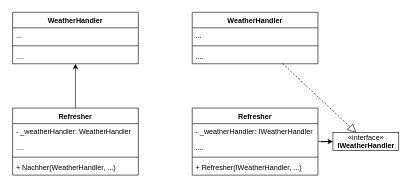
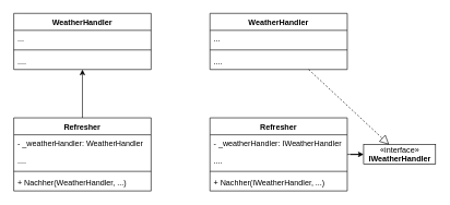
- <mxCell id="17" value="+ Refresher(IWeatherHandler, ...)" style="text;strokeColor=none;fillColor=none;align=left;verticalAlign=top;spacingLeft=4;spacingRight=4;overflow=hidden;rotatable=0;points=[[0,0.5],[1,0.5]];portConstraint=eastwest;" vertex="1" parent="13"><mxGeometry y="86" width="210" height="26" as="geometry" /></mxCell>
+ <mxCell id="17" value="+ Nachher(IWeatherHandler, ...)" style="text;strokeColor=none;fillColor=none;align=left;verticalAlign=top;spacingLeft=4;spacingRight=4;overflow=hidden;rotatable=0;points=[[0,0.5],[1,0.5]];portConstraint=eastwest;" vertex="1" parent="13"><mxGeometry y="86" width="210" height="26" as="geometry" /></mxCell>
